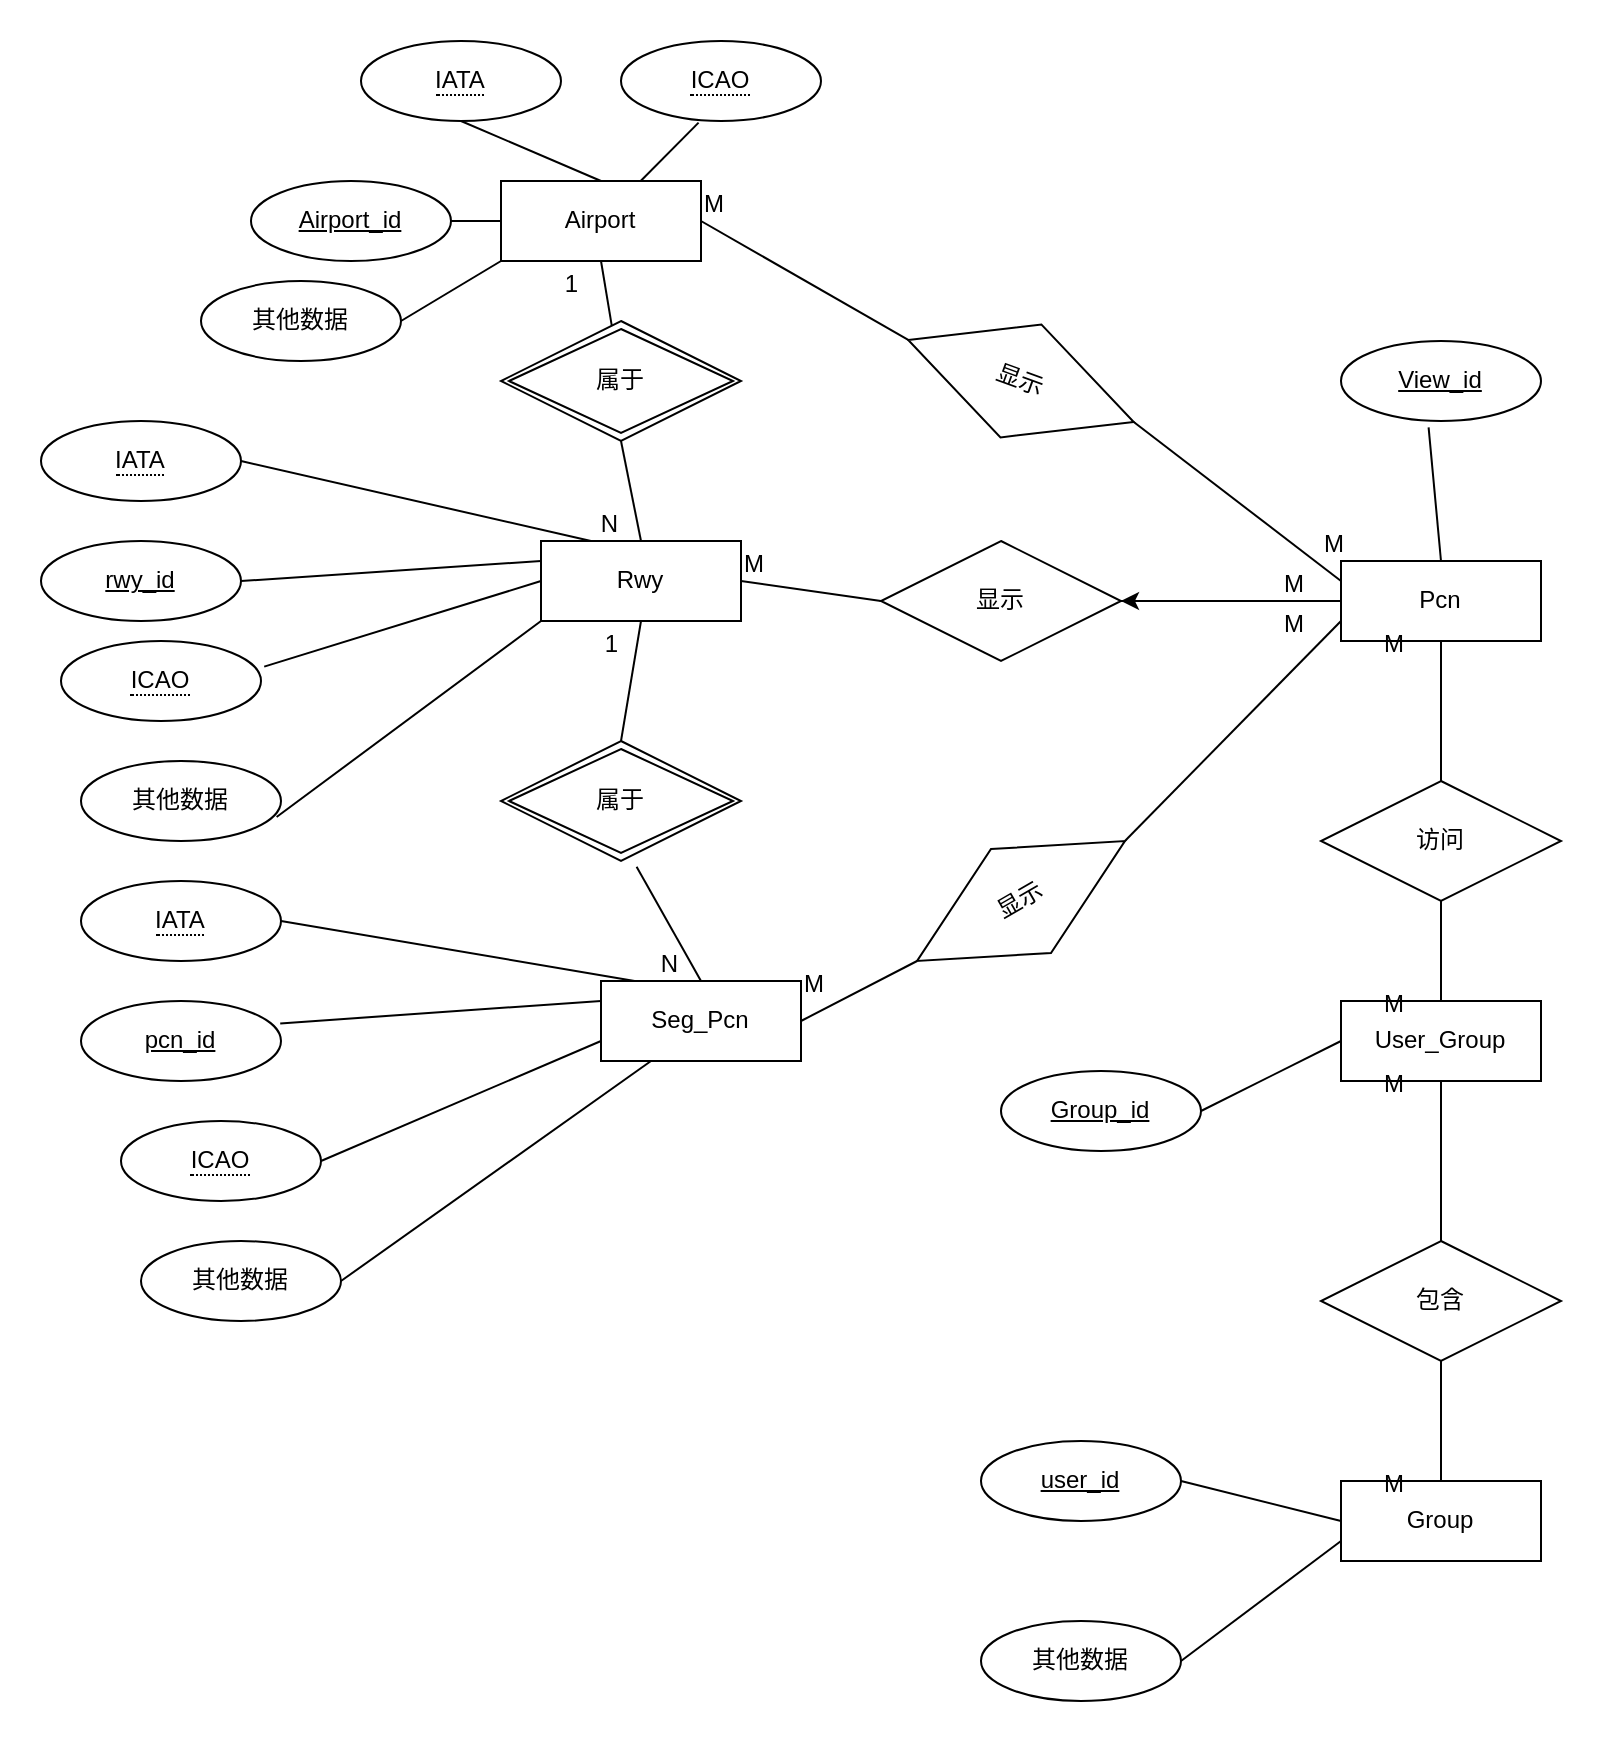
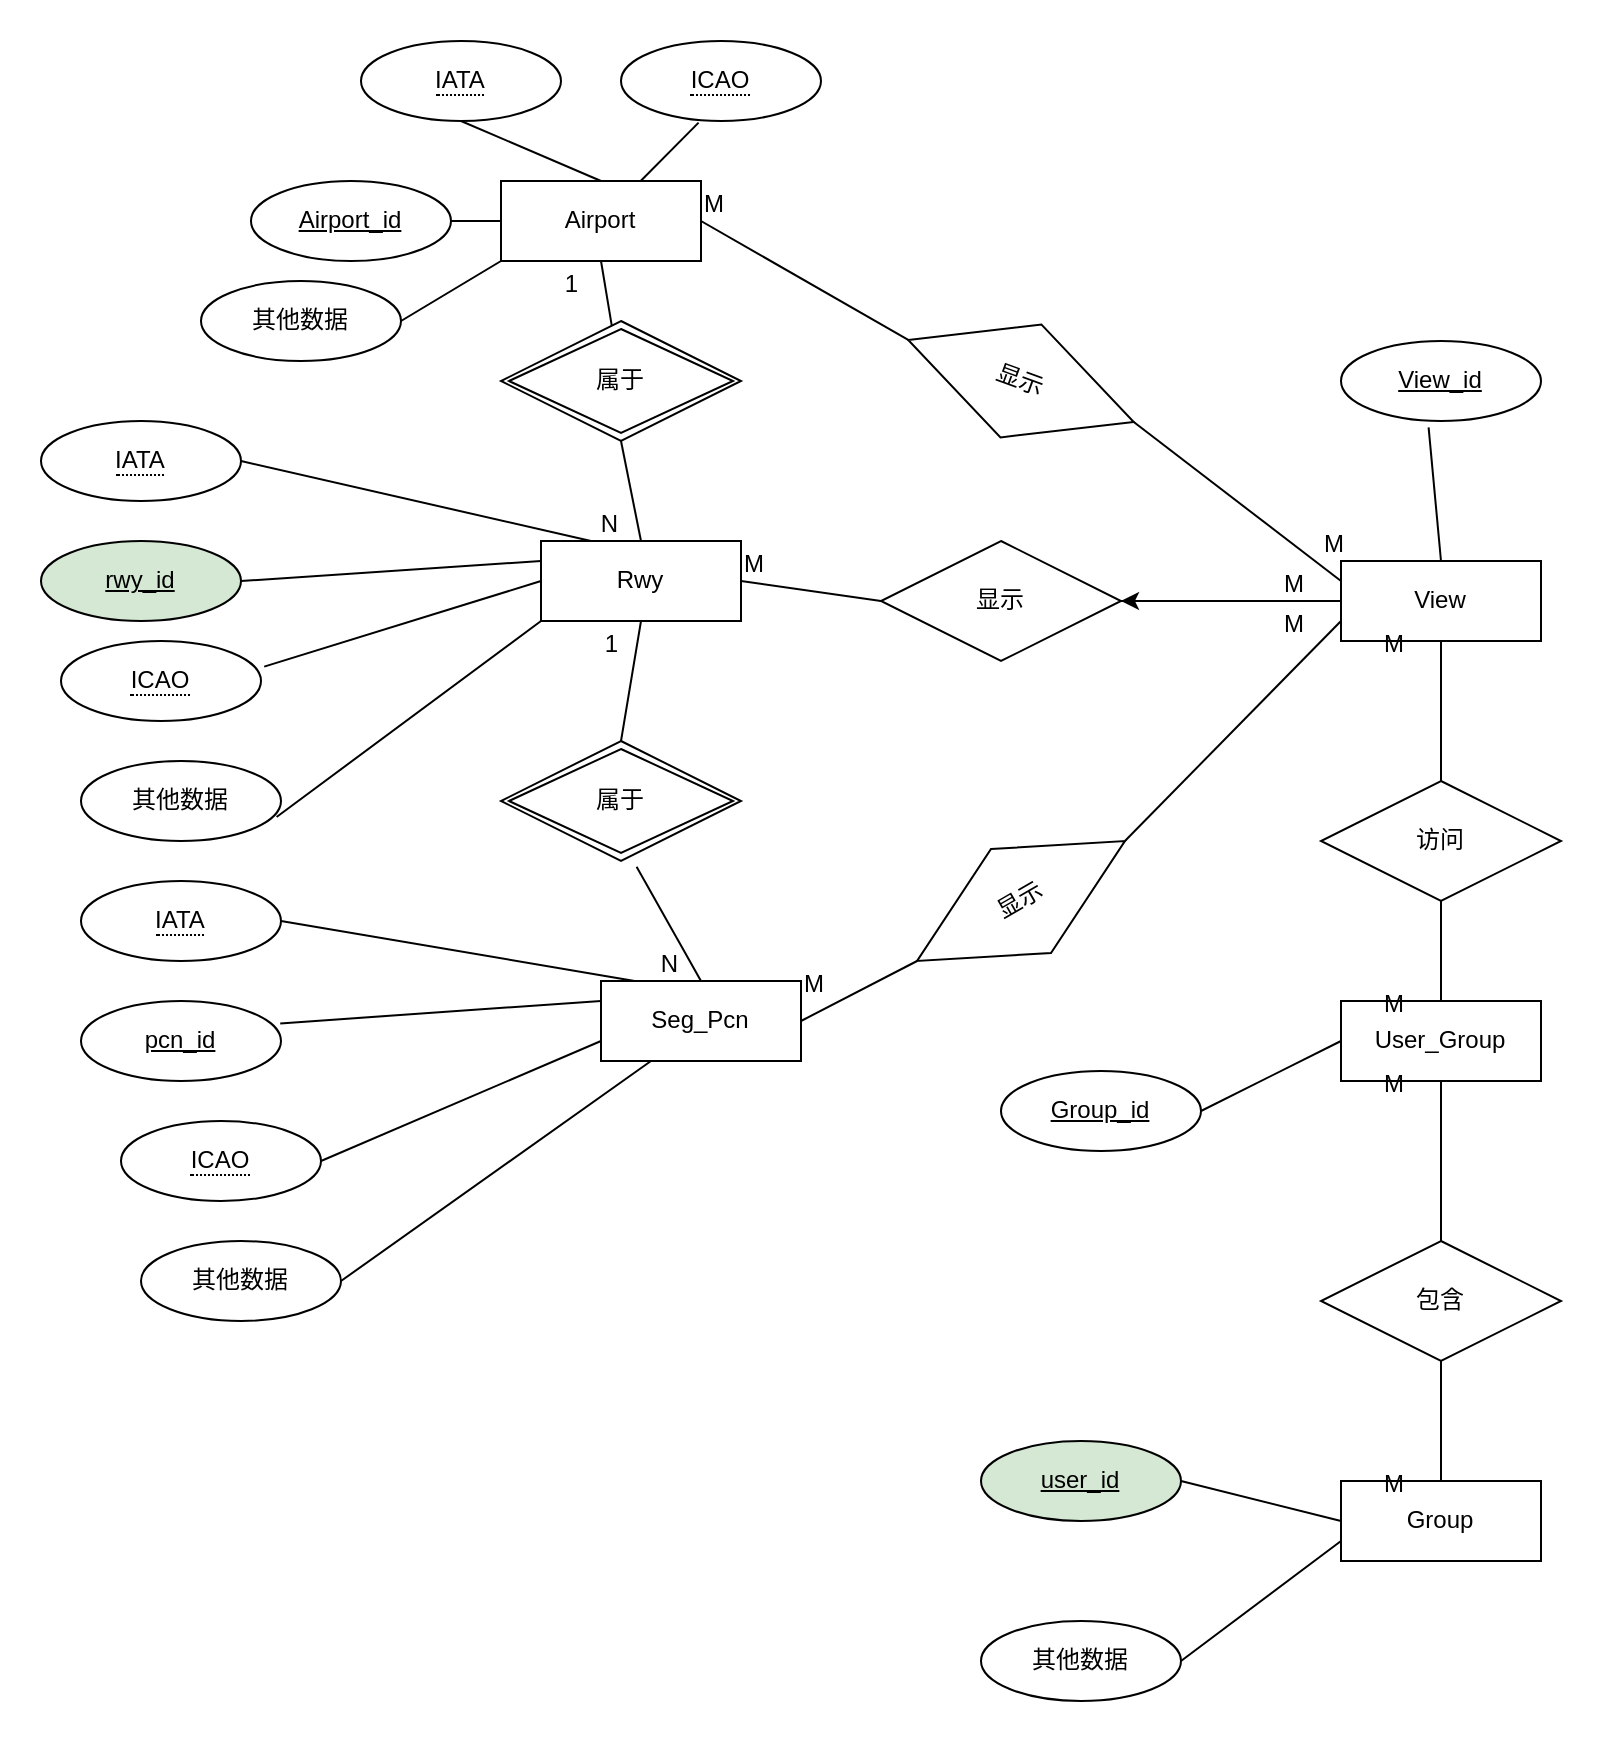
- <mxCell id="12" value="rwy_id" style="ellipse;whiteSpace=wrap;html=1;align=center;fontStyle=4;" vertex="1" parent="1"><mxGeometry x="20" y="270" width="100" height="40" as="geometry" /></mxCell>
+ <mxCell id="12" value="rwy_id" style="ellipse;whiteSpace=wrap;html=1;align=center;fontStyle=4;fillColor=#d5e8d4;" vertex="1" parent="1"><mxGeometry x="20" y="270" width="100" height="40" as="geometry" /></mxCell>
- <mxCell id="8" value="Pcn" style="whiteSpace=wrap;html=1;align=center;" vertex="1" parent="1"><mxGeometry x="670" y="280" width="100" height="40" as="geometry" /></mxCell>
+ <mxCell id="8" value="View" style="whiteSpace=wrap;html=1;align=center;" vertex="1" parent="1"><mxGeometry x="670" y="280" width="100" height="40" as="geometry" /></mxCell>
- <mxCell id="15" value="user_id" style="ellipse;whiteSpace=wrap;html=1;align=center;fontStyle=4;" vertex="1" parent="1"><mxGeometry x="490" y="720" width="100" height="40" as="geometry" /></mxCell>
+ <mxCell id="15" value="user_id" style="ellipse;whiteSpace=wrap;html=1;align=center;fontStyle=4;fillColor=#d5e8d4;" vertex="1" parent="1"><mxGeometry x="490" y="720" width="100" height="40" as="geometry" /></mxCell>
